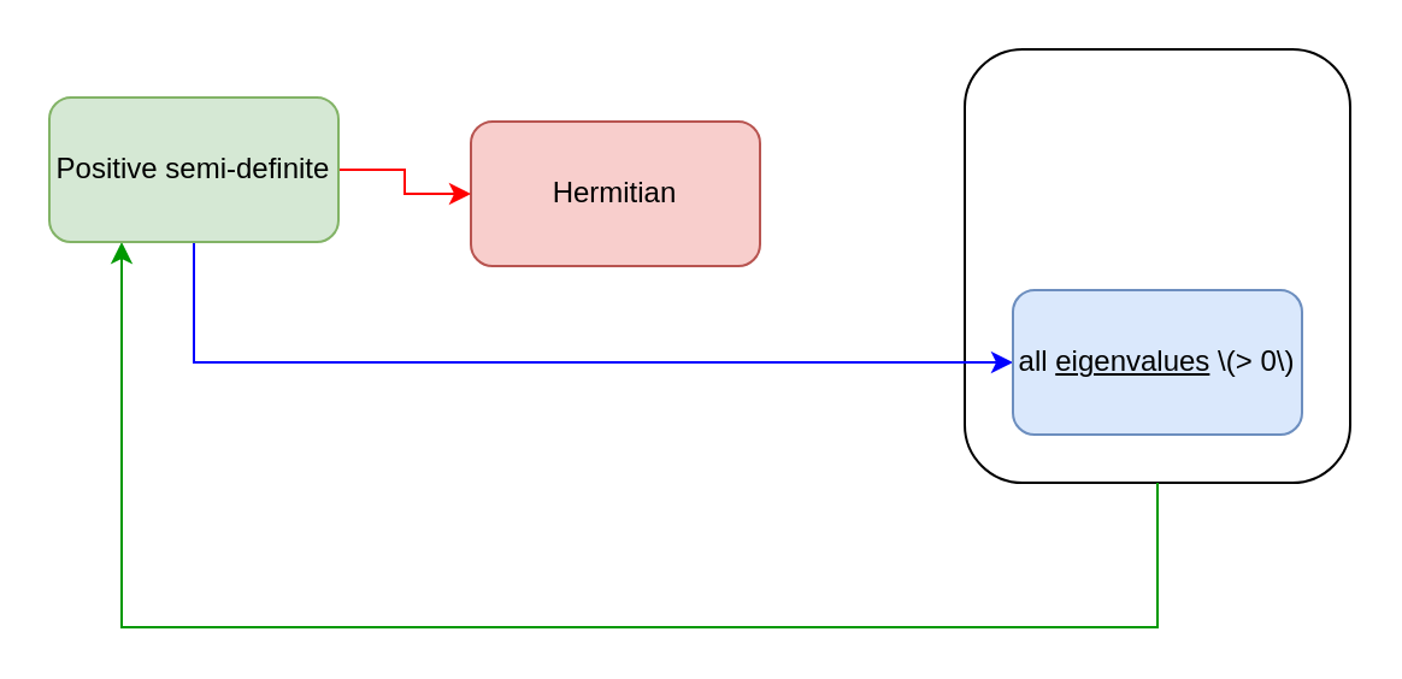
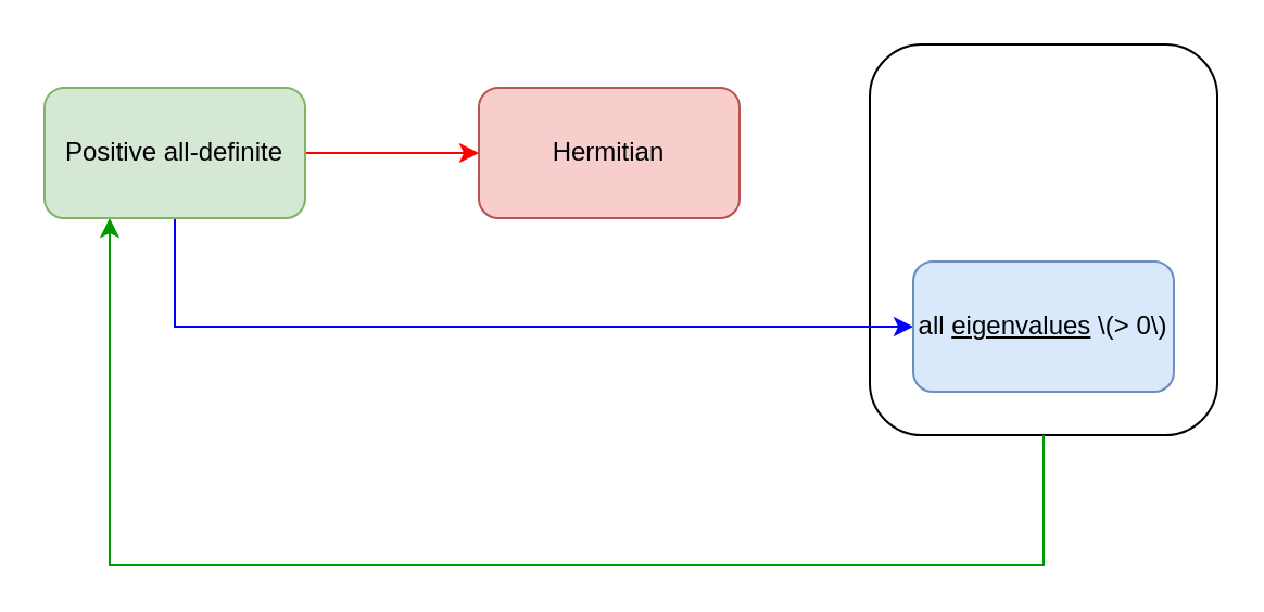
- <mxCell id="7" value="Positive semi-definite" style="rounded=1;whiteSpace=wrap;html=1;fillColor=#d5e8d4;strokeColor=#82b366;" vertex="1" parent="1"><mxGeometry x="20" y="40" width="120" height="60" as="geometry" /></mxCell>
+ <mxCell id="7" value="Positive all-definite" style="rounded=1;whiteSpace=wrap;html=1;fillColor=#d5e8d4;strokeColor=#82b366;" vertex="1" parent="1"><mxGeometry x="20" y="40" width="120" height="60" as="geometry" /></mxCell>
- <mxCell id="4" value="Hermitian" style="rounded=1;whiteSpace=wrap;html=1;fillColor=#f8cecc;strokeColor=#b85450;" vertex="1" parent="1"><mxGeometry x="195" y="50" width="120" height="60" as="geometry" /></mxCell>
+ <mxCell id="4" value="Hermitian" style="rounded=1;whiteSpace=wrap;html=1;fillColor=#f8cecc;strokeColor=#b85450;" vertex="1" parent="1"><mxGeometry x="220" y="40" width="120" height="60" as="geometry" /></mxCell>
